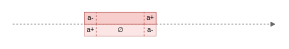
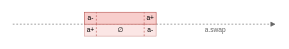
+ <mxCell id="9" value="a.swap" style="text;html=1;strokeColor=none;fillColor=none;align=left;verticalAlign=middle;whiteSpace=wrap;rounded=0;fontSize=11;fontColor=#666666;" vertex="1" parent="1"><mxGeometry x="340" y="40" width="80" height="20" as="geometry" /></mxCell>
